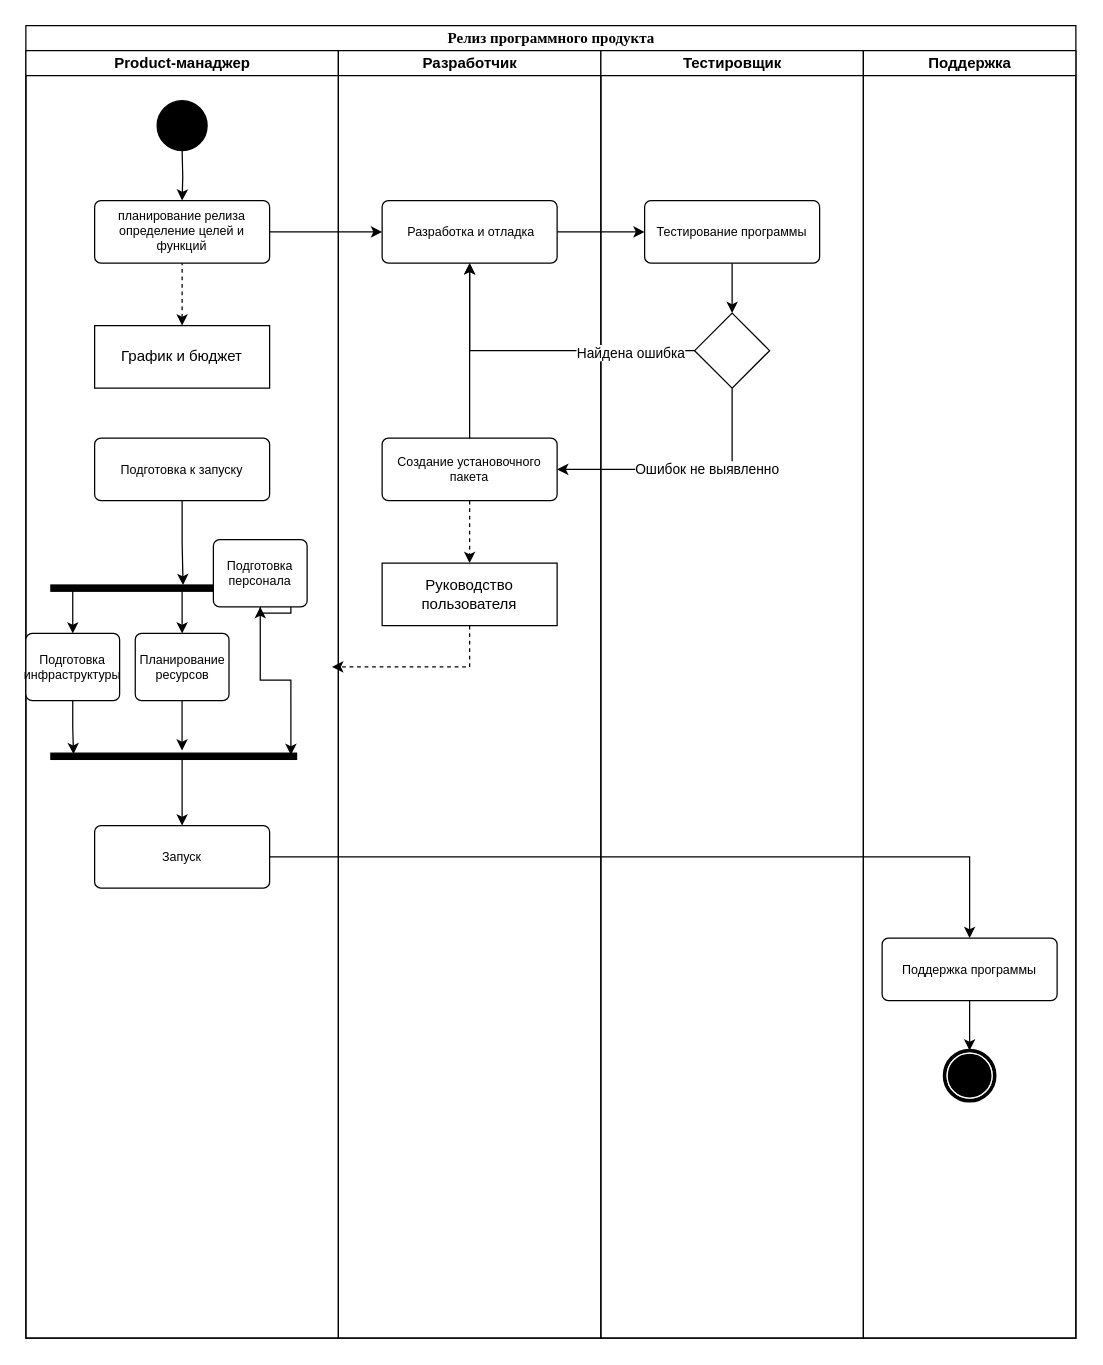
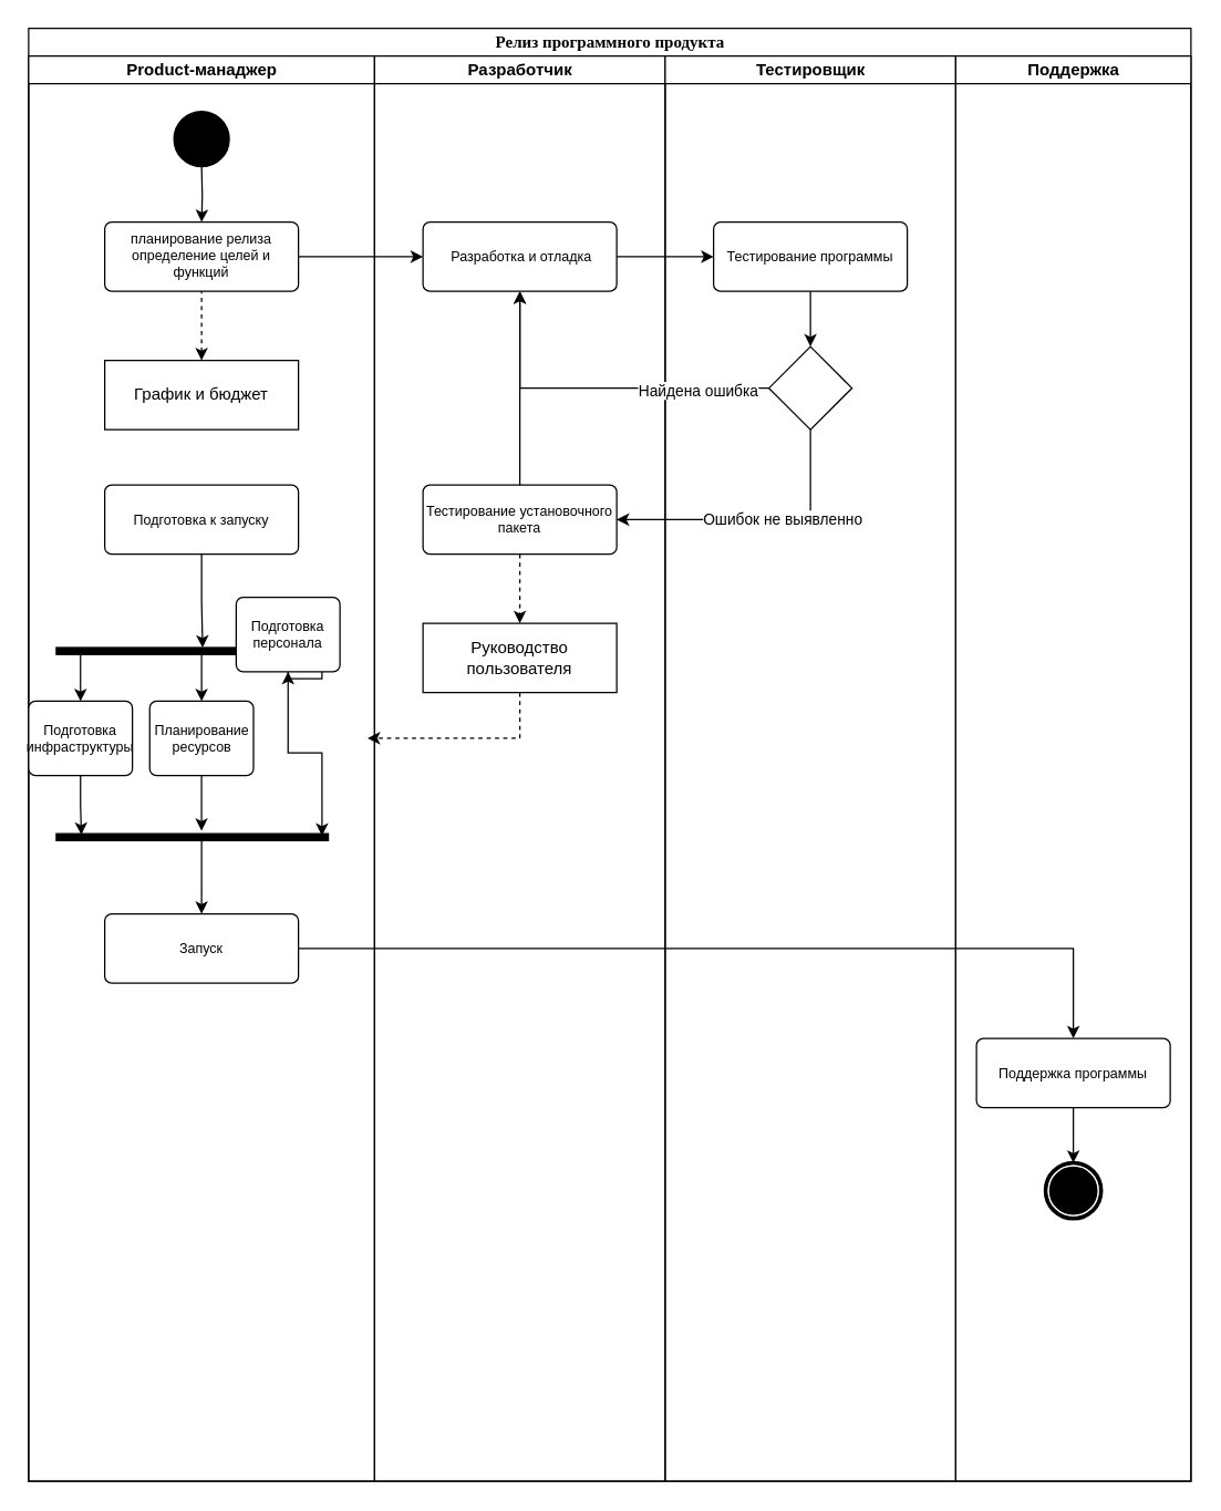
- <mxCell id="27" value="Создание установочного пакета" style="html=1;align=center;verticalAlign=middle;rounded=1;absoluteArcSize=1;arcSize=10;dashed=0;whiteSpace=wrap;fontSize=10;" parent="24" vertex="1"><mxGeometry x="35" y="310" width="140" height="50" as="geometry" /></mxCell>
+ <mxCell id="27" value="Тестирование установочного пакета" style="html=1;align=center;verticalAlign=middle;rounded=1;absoluteArcSize=1;arcSize=10;dashed=0;whiteSpace=wrap;fontSize=10;" parent="24" vertex="1"><mxGeometry x="35" y="310" width="140" height="50" as="geometry" /></mxCell>
